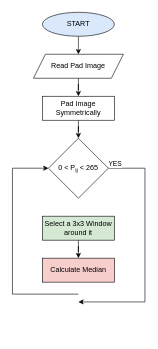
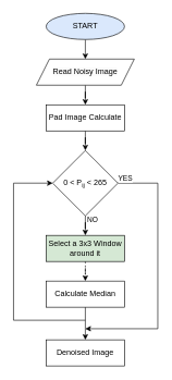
- <mxCell id="5" value="&lt;span style=&quot;color: rgb(0, 0, 0); font-family: Helvetica; font-size: 12px; font-style: normal; font-variant-ligatures: normal; font-variant-caps: normal; font-weight: 400; letter-spacing: normal; orphans: 2; text-align: center; text-indent: 0px; text-transform: none; widows: 2; word-spacing: 0px; -webkit-text-stroke-width: 0px; background-color: rgb(251, 251, 251); text-decoration-thickness: initial; text-decoration-style: initial; text-decoration-color: initial; float: none; display: inline !important;&quot;&gt;Read Pad Image&lt;/span&gt;" style="shape=parallelogram;perimeter=parallelogramPerimeter;whiteSpace=wrap;html=1;fixedSize=1;" vertex="1" parent="1"><mxGeometry x="55" y="90" width="150" height="40" as="geometry" /></mxCell>
+ <mxCell id="5" value="&lt;span style=&quot;color: rgb(0, 0, 0); font-family: Helvetica; font-size: 12px; font-style: normal; font-variant-ligatures: normal; font-variant-caps: normal; font-weight: 400; letter-spacing: normal; orphans: 2; text-align: center; text-indent: 0px; text-transform: none; widows: 2; word-spacing: 0px; -webkit-text-stroke-width: 0px; background-color: rgb(251, 251, 251); text-decoration-thickness: initial; text-decoration-style: initial; text-decoration-color: initial; float: none; display: inline !important;&quot;&gt;Read Noisy Image&lt;/span&gt;" style="shape=parallelogram;perimeter=parallelogramPerimeter;whiteSpace=wrap;html=1;fixedSize=1;" vertex="1" parent="1"><mxGeometry x="55" y="90" width="150" height="40" as="geometry" /></mxCell>
- <mxCell id="7" value="Pad Image Symmetrically" style="whiteSpace=wrap;html=1;" vertex="1" parent="1"><mxGeometry x="70" y="160" width="120" height="40" as="geometry" /></mxCell>
+ <mxCell id="7" value="Pad Image Calculate" style="whiteSpace=wrap;html=1;" vertex="1" parent="1"><mxGeometry x="70" y="160" width="120" height="40" as="geometry" /></mxCell>
+ <mxCell id="8" style="edgeStyle=orthogonalEdgeStyle;rounded=0;orthogonalLoop=1;jettySize=auto;html=1;entryX=0.5;entryY=0;entryDx=0;entryDy=0;" edge="1" parent="1" source="12" target="14"><mxGeometry relative="1" as="geometry" /></mxCell>
+ <mxCell id="9" value="NO" style="edgeLabel;html=1;align=center;verticalAlign=middle;resizable=0;points=[];" vertex="1" connectable="0" parent="8"><mxGeometry x="-0.813" y="-1" relative="1" as="geometry"><mxPoint x="11" as="offset" /></mxGeometry></mxCell>
- <mxCell id="13" value="" style="edgeStyle=orthogonalEdgeStyle;rounded=0;orthogonalLoop=1;jettySize=auto;html=1;" edge="1" parent="1" source="14" target="16"><mxGeometry relative="1" as="geometry" /></mxCell>
+ <mxCell id="13" value="" style="edgeStyle=orthogonalEdgeStyle;rounded=0;orthogonalLoop=1;jettySize=auto;html=1;dashed=1;" edge="1" parent="1" source="14" target="16"><mxGeometry relative="1" as="geometry" /></mxCell>
- <mxCell id="16" value="Calculate Median" style="whiteSpace=wrap;html=1;rounded=0;fillColor=#f8cecc;" vertex="1" parent="1"><mxGeometry x="70" y="430" width="120" height="40" as="geometry" /></mxCell>
+ <mxCell id="16" value="Calculate Median" style="whiteSpace=wrap;html=1;rounded=0;" vertex="1" parent="1"><mxGeometry x="70" y="430" width="120" height="40" as="geometry" /></mxCell>
+ <mxCell id="15" style="edgeStyle=orthogonalEdgeStyle;rounded=0;orthogonalLoop=1;jettySize=auto;html=1;entryX=0.5;entryY=0;entryDx=0;entryDy=0;" edge="1" parent="1" source="16" target="17"><mxGeometry relative="1" as="geometry" /></mxCell>
+ <mxCell id="17" value="Denoised Image" style="rounded=0;whiteSpace=wrap;html=1;" vertex="1" parent="1"><mxGeometry x="70" y="520" width="120" height="40" as="geometry" /></mxCell>
